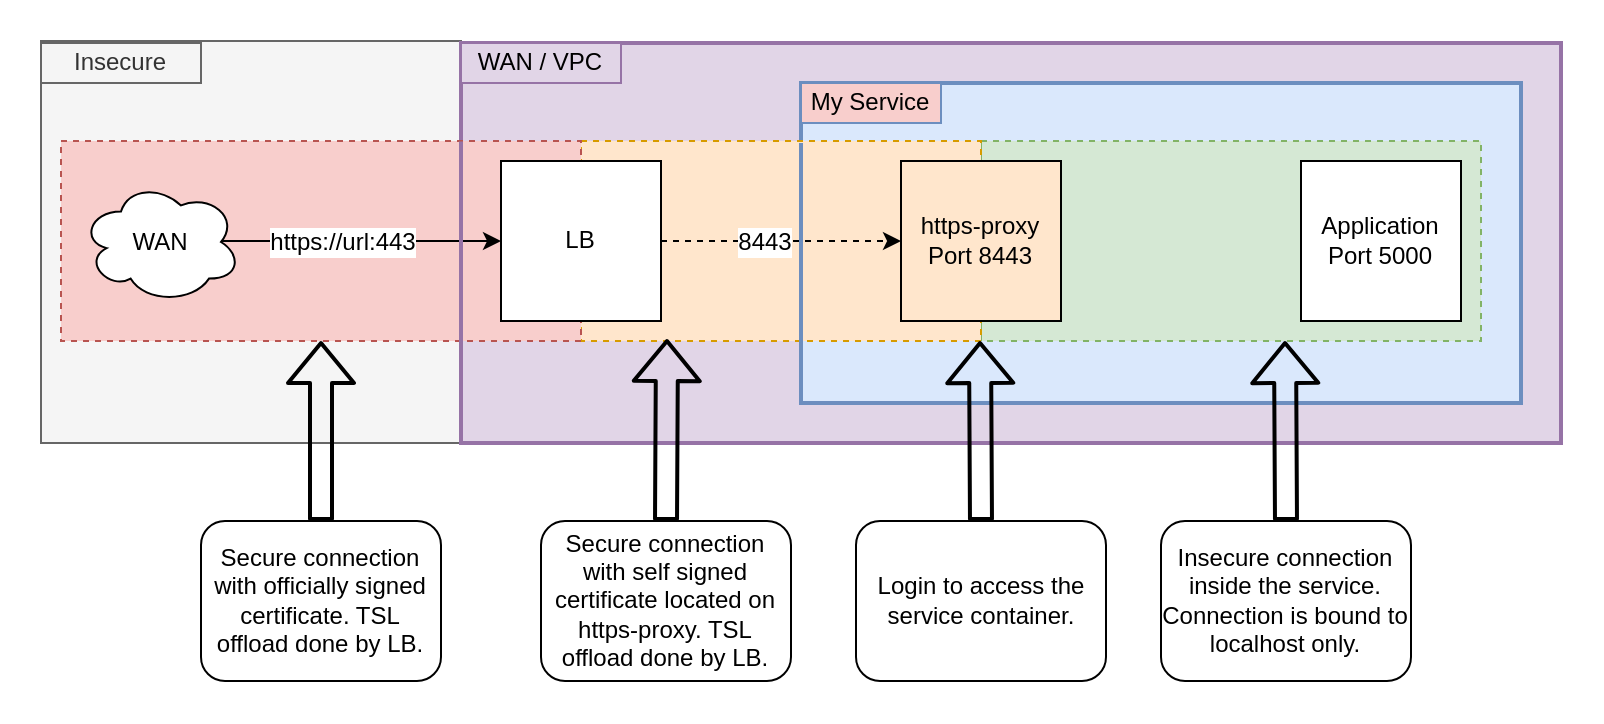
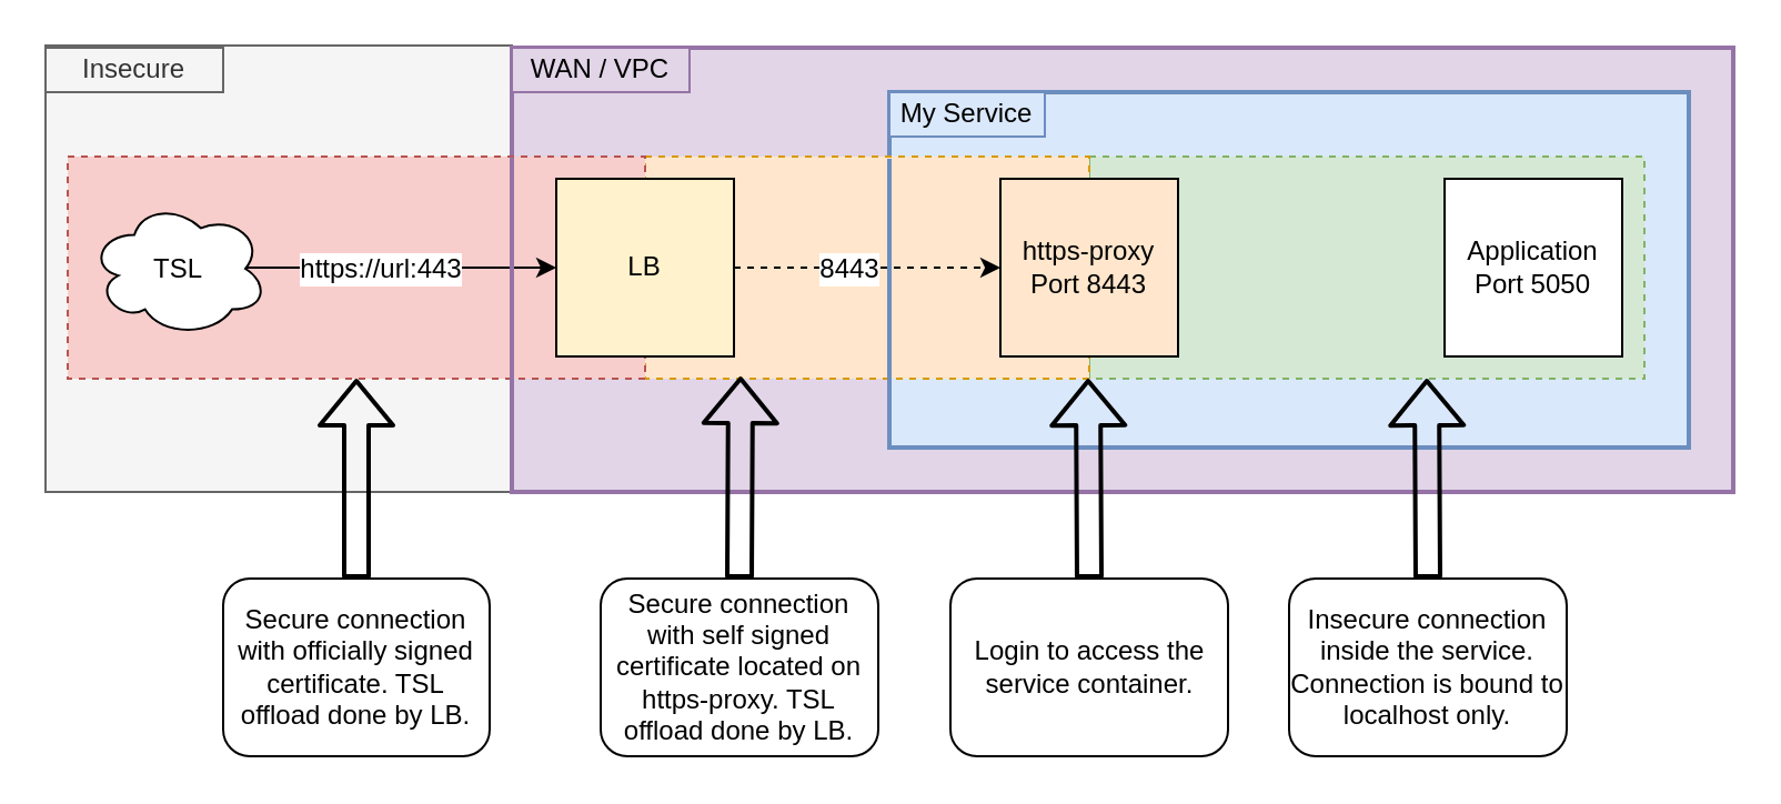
- <mxCell id="16" value="My Service" style="rounded=0;whiteSpace=wrap;html=1;strokeWidth=1;fillColor=#f8cecc;strokeColor=#6c8ebf;" parent="1" vertex="1"><mxGeometry x="400" y="41" width="70" height="20" as="geometry" /></mxCell>
+ <mxCell id="16" value="My Service" style="rounded=0;whiteSpace=wrap;html=1;strokeWidth=1;fillColor=#dae8fc;strokeColor=#6c8ebf;" parent="1" vertex="1"><mxGeometry x="400" y="41" width="70" height="20" as="geometry" /></mxCell>
- <mxCell id="12" value="LB" style="whiteSpace=wrap;html=1;aspect=fixed;" parent="1" vertex="1"><mxGeometry x="250" y="80" width="80" height="80" as="geometry" /></mxCell>
+ <mxCell id="12" value="LB" style="whiteSpace=wrap;html=1;aspect=fixed;fillColor=#fff2cc;" parent="1" vertex="1"><mxGeometry x="250" y="80" width="80" height="80" as="geometry" /></mxCell>
- <mxCell id="9" value="Application&lt;br&gt;Port 5000" style="whiteSpace=wrap;html=1;aspect=fixed;" parent="1" vertex="1"><mxGeometry x="650" y="80" width="80" height="80" as="geometry" /></mxCell>
+ <mxCell id="9" value="Application&lt;br&gt;Port 5050" style="whiteSpace=wrap;html=1;aspect=fixed;" parent="1" vertex="1"><mxGeometry x="650" y="80" width="80" height="80" as="geometry" /></mxCell>
- <mxCell id="20" value="WAN" style="ellipse;shape=cloud;whiteSpace=wrap;html=1;strokeWidth=1;" parent="1" vertex="1"><mxGeometry x="40" y="90" width="80" height="61" as="geometry" /></mxCell>
+ <mxCell id="20" value="TSL" style="ellipse;shape=cloud;whiteSpace=wrap;html=1;strokeWidth=1;" parent="1" vertex="1"><mxGeometry x="40" y="90" width="80" height="61" as="geometry" /></mxCell>
